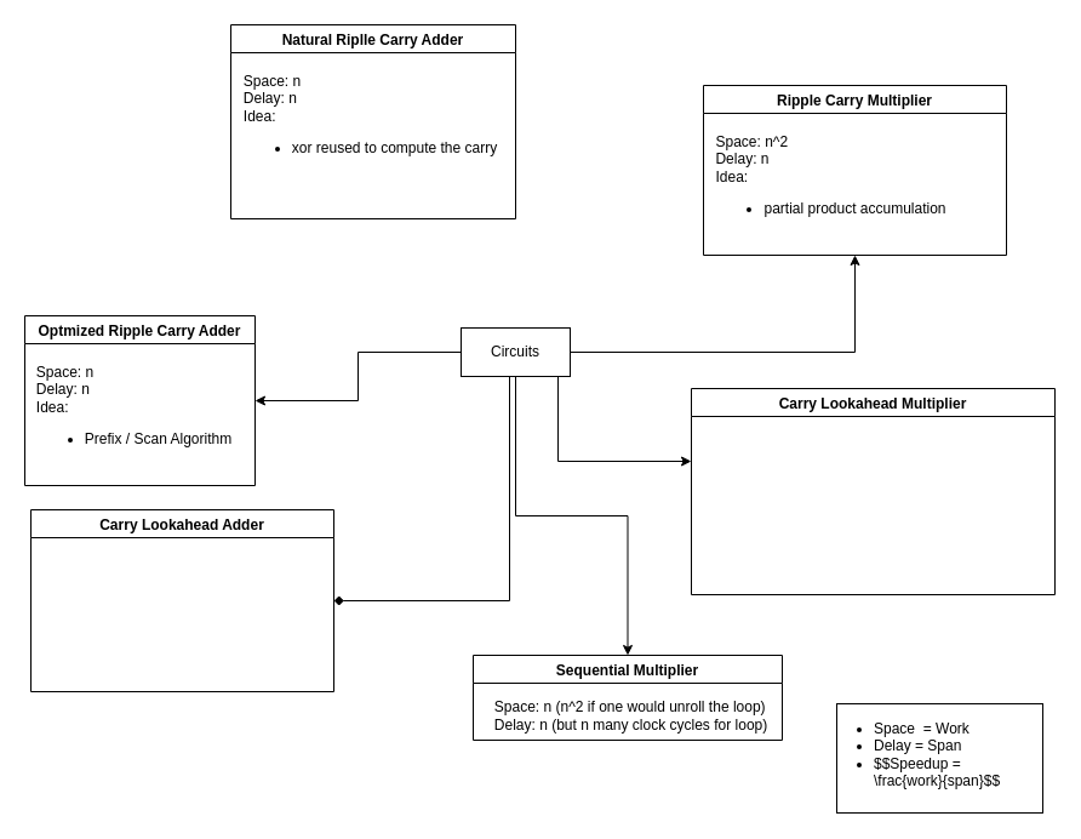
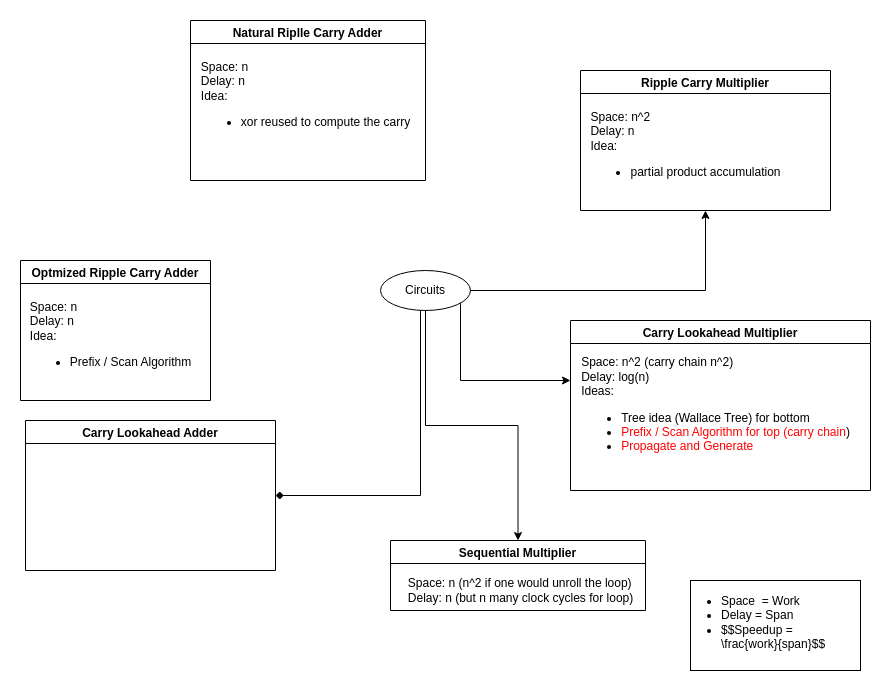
- <mxCell id="20" value="&lt;font color=&quot;#000000&quot;&gt;Circuits&lt;/font&gt;" style="rounded=0;whiteSpace=wrap;html=1;comic=0;fontColor=#FF0000;" parent="1" vertex="1"><mxGeometry x="380" y="270" width="90" height="40" as="geometry" /></mxCell>
+ <mxCell id="20" value="&lt;font color=&quot;#000000&quot;&gt;Circuits&lt;/font&gt;" style="ellipse;whiteSpace=wrap;html=1;comic=0;fontColor=#FF0000;" parent="1" vertex="1"><mxGeometry x="380" y="270" width="90" height="40" as="geometry" /></mxCell>
- <mxCell id="15" style="edgeStyle=orthogonalEdgeStyle;rounded=0;orthogonalLoop=1;jettySize=auto;html=1;fontColor=#000000;" parent="1" source="20" target="10" edge="1"><mxGeometry relative="1" as="geometry" /></mxCell>
+ <mxCell id="7" value="&lt;div style=&quot;text-align: left;&quot;&gt;&lt;span style=&quot;background-color: initial;&quot;&gt;Space: n^2 (carry chain n^2)&lt;/span&gt;&lt;/div&gt;&lt;div style=&quot;text-align: left;&quot;&gt;&lt;span style=&quot;background-color: initial;&quot;&gt;Delay: log(n)&lt;/span&gt;&lt;/div&gt;&lt;div style=&quot;text-align: left;&quot;&gt;&lt;span style=&quot;background-color: initial;&quot;&gt;Ideas:&amp;nbsp;&lt;/span&gt;&lt;/div&gt;&lt;div style=&quot;text-align: left;&quot;&gt;&lt;ul&gt;&lt;li&gt;&lt;span style=&quot;background-color: initial;&quot;&gt;Tree idea (Wallace Tree) for bottom&lt;/span&gt;&lt;/li&gt;&lt;li&gt;&lt;font color=&quot;#ff0000&quot;&gt;Prefix / Scan Algorithm for top (carry chain&lt;/font&gt;)&lt;/li&gt;&lt;li&gt;&lt;span style=&quot;background-color: initial;&quot;&gt;&lt;font color=&quot;#ff0000&quot;&gt;Propagate and Generate&lt;/font&gt;&lt;/span&gt;&lt;/li&gt;&lt;/ul&gt;&lt;/div&gt;" style="text;html=1;align=center;verticalAlign=middle;resizable=0;points=[];autosize=1;strokeColor=none;fillColor=none;" parent="6" vertex="1"><mxGeometry y="30" width="290" height="120" as="geometry" /></mxCell>
